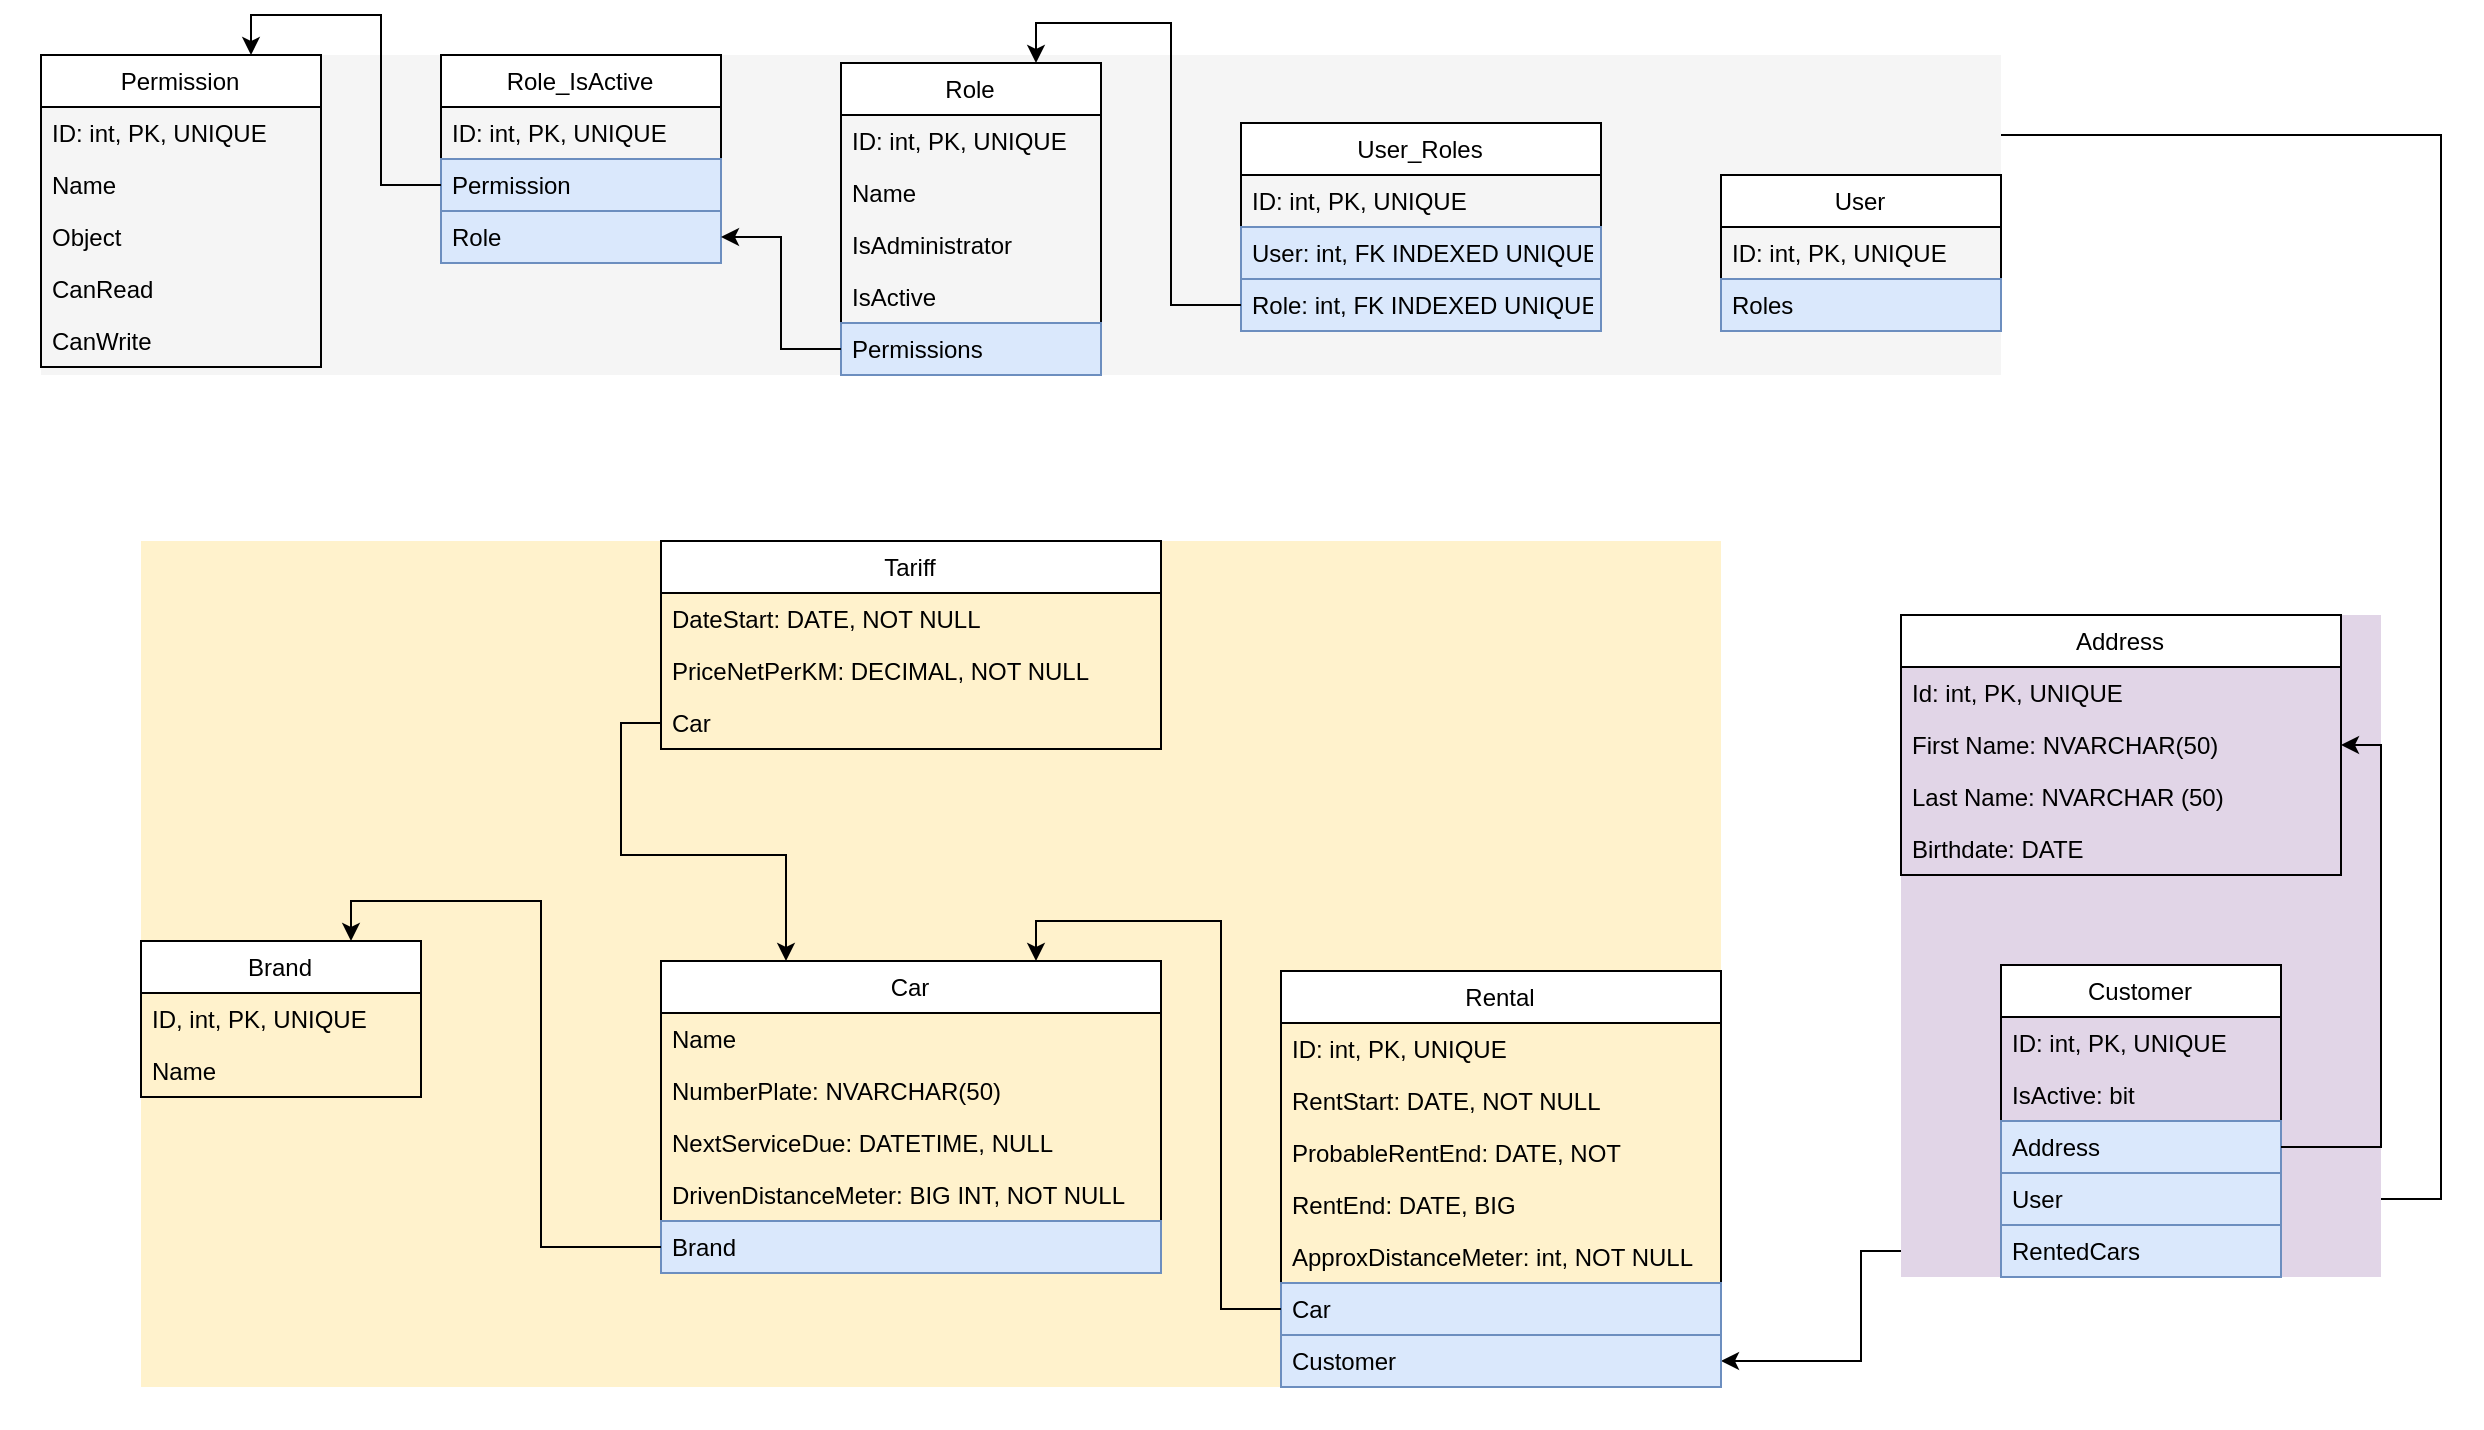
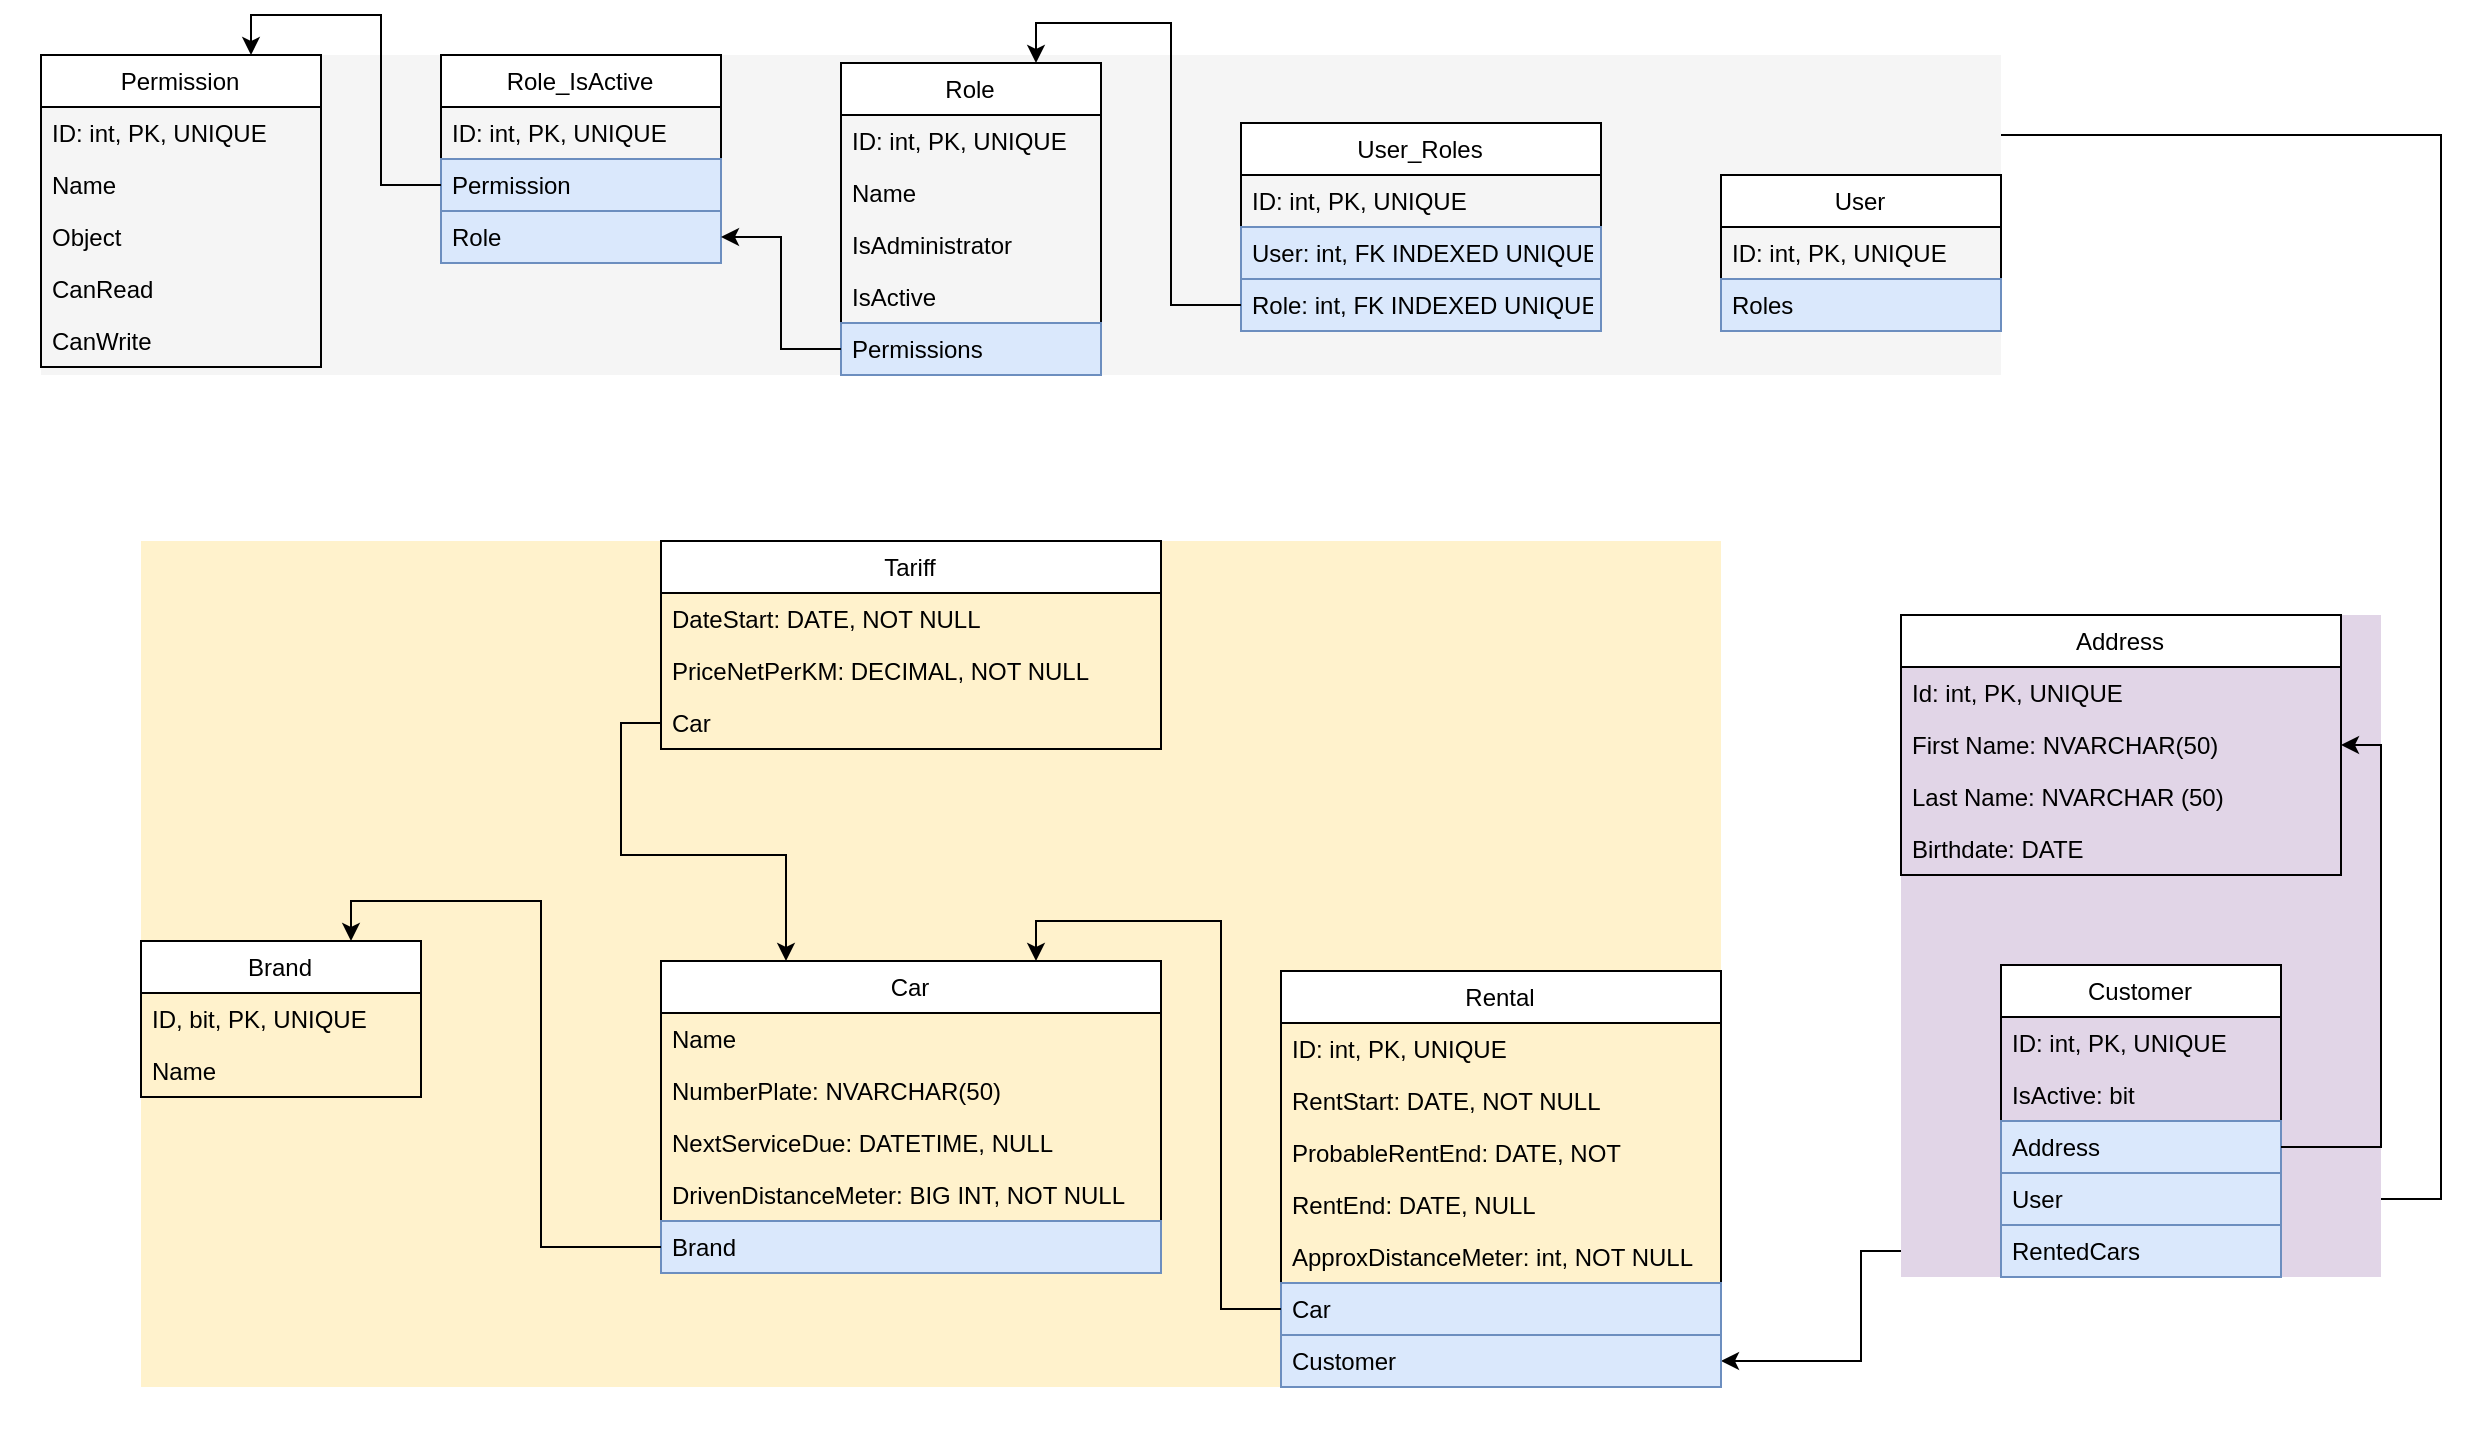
- <mxCell id="47" value="ID, int, PK, UNIQUE" style="text;strokeColor=none;fillColor=none;align=left;verticalAlign=top;spacingLeft=4;spacingRight=4;overflow=hidden;rotatable=0;points=[[0,0.5],[1,0.5]];portConstraint=eastwest;" vertex="1" parent="46"><mxGeometry y="26" width="140" height="26" as="geometry" /></mxCell>
+ <mxCell id="47" value="ID, bit, PK, UNIQUE" style="text;strokeColor=none;fillColor=none;align=left;verticalAlign=top;spacingLeft=4;spacingRight=4;overflow=hidden;rotatable=0;points=[[0,0.5],[1,0.5]];portConstraint=eastwest;" vertex="1" parent="46"><mxGeometry y="26" width="140" height="26" as="geometry" /></mxCell>
- <mxCell id="42" value="RentEnd: DATE, BIG" style="text;strokeColor=none;fillColor=none;align=left;verticalAlign=top;spacingLeft=4;spacingRight=4;overflow=hidden;rotatable=0;points=[[0,0.5],[1,0.5]];portConstraint=eastwest;" vertex="1" parent="38"><mxGeometry y="104" width="220" height="26" as="geometry" /></mxCell>
+ <mxCell id="42" value="RentEnd: DATE, NULL" style="text;strokeColor=none;fillColor=none;align=left;verticalAlign=top;spacingLeft=4;spacingRight=4;overflow=hidden;rotatable=0;points=[[0,0.5],[1,0.5]];portConstraint=eastwest;" vertex="1" parent="38"><mxGeometry y="104" width="220" height="26" as="geometry" /></mxCell>
